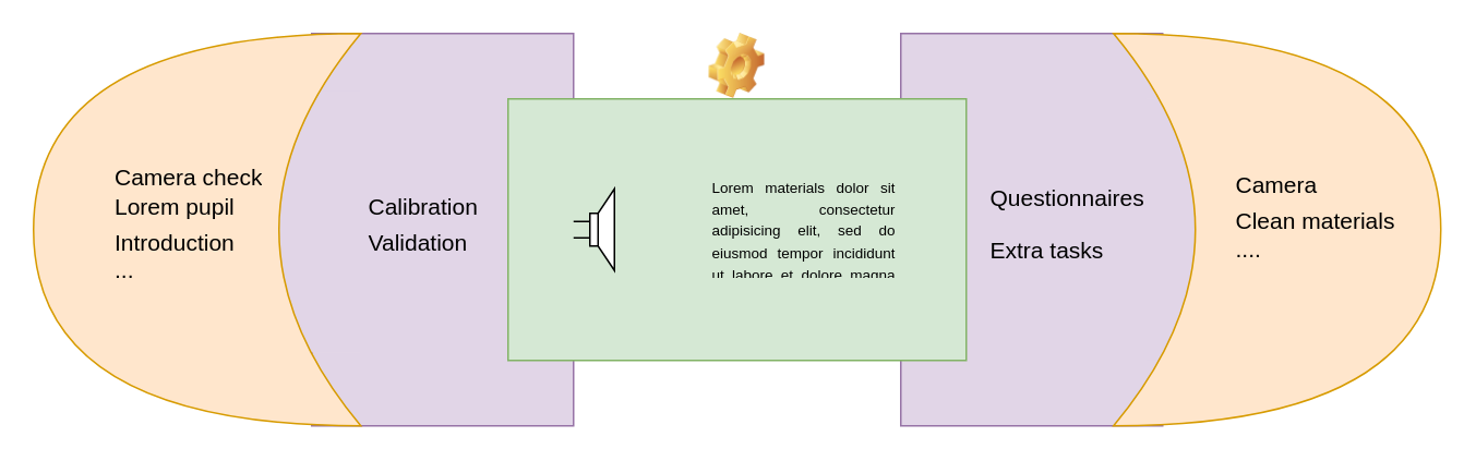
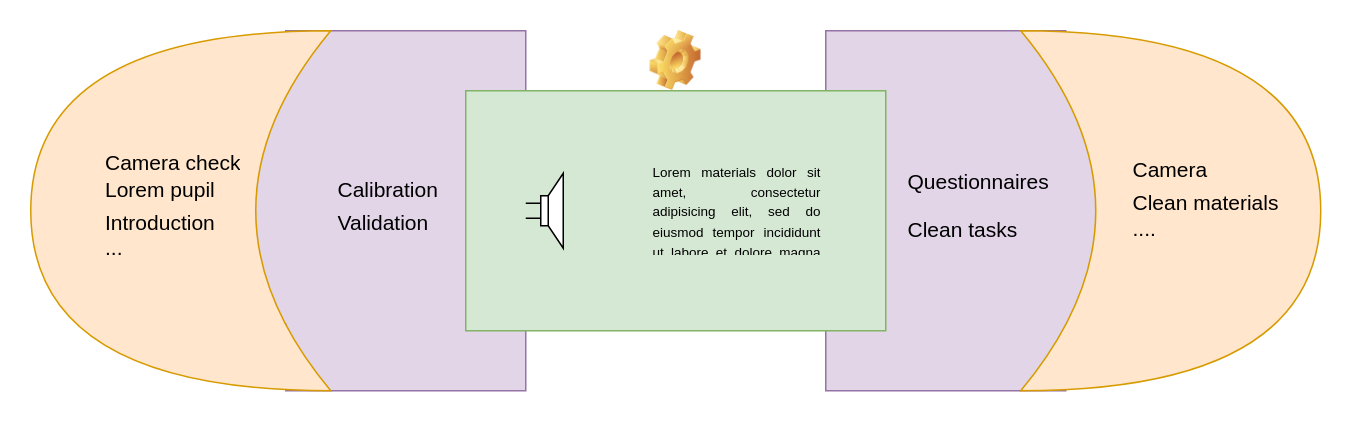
- <mxCell id="9" value="&lt;h1 style=&quot;line-height: 60%;&quot;&gt;&lt;span style=&quot;font-size: 14px; font-weight: 400;&quot;&gt;Questionnaires&lt;/span&gt;&lt;/h1&gt;&lt;div&gt;&lt;span style=&quot;font-size: 14px; font-weight: 400;&quot;&gt;Extra tasks&lt;/span&gt;&lt;/div&gt;" style="text;html=1;strokeColor=none;fillColor=none;spacing=5;spacingTop=-20;whiteSpace=wrap;overflow=hidden;rounded=0;" vertex="1" parent="1"><mxGeometry x="600" y="105" width="110" height="70" as="geometry" /></mxCell>
+ <mxCell id="9" value="&lt;h1 style=&quot;line-height: 60%;&quot;&gt;&lt;span style=&quot;font-size: 14px; font-weight: 400;&quot;&gt;Questionnaires&lt;/span&gt;&lt;/h1&gt;&lt;div&gt;&lt;span style=&quot;font-size: 14px; font-weight: 400;&quot;&gt;Clean tasks&lt;/span&gt;&lt;/div&gt;" style="text;html=1;strokeColor=none;fillColor=none;spacing=5;spacingTop=-20;whiteSpace=wrap;overflow=hidden;rounded=0;" vertex="1" parent="1"><mxGeometry x="600" y="105" width="110" height="70" as="geometry" /></mxCell>
